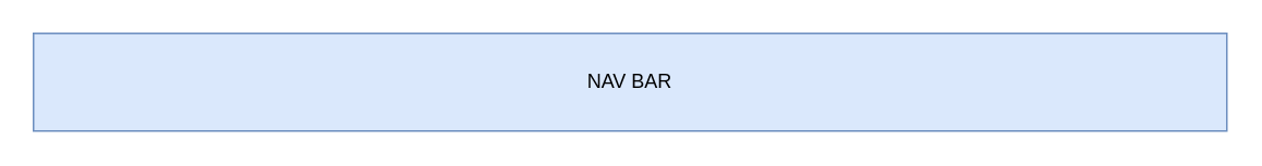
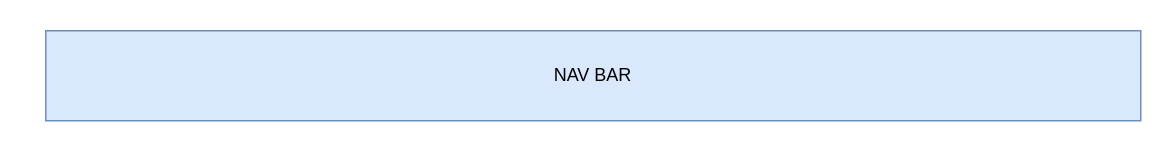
- <mxCell id="2" value="NAV BAR" style="rounded=0;whiteSpace=wrap;html=1;fillColor=#dae8fc;strokeColor=#6c8ebf;" vertex="1" parent="1"><mxGeometry x="20" y="20" width="730" height="60" as="geometry" /></mxCell>
+ <mxCell id="2" value="NAV BAR" style="rounded=0;whiteSpace=wrap;html=1;fillColor=#dae8fc;strokeColor=#6c8ebf;" vertex="1" parent="1"><mxGeometry x="30" y="20" width="730" height="60" as="geometry" /></mxCell>
